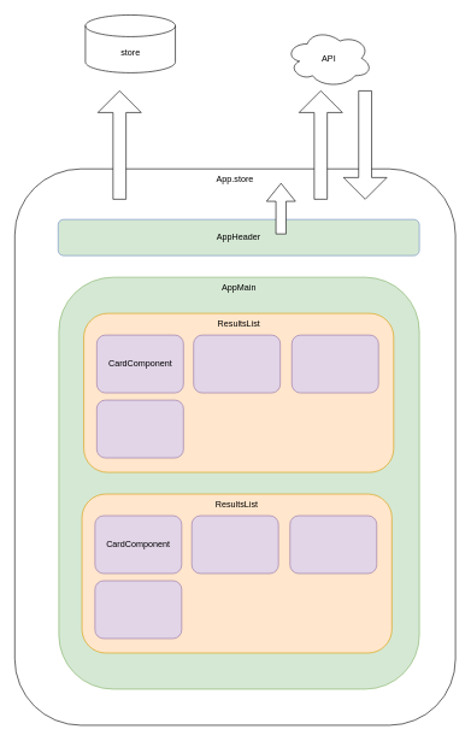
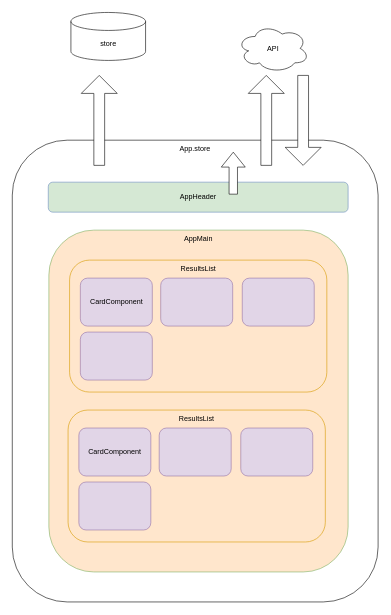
- <mxCell id="4" value="AppMain" style="rounded=1;whiteSpace=wrap;html=1;verticalAlign=top;fillColor=#d5e8d4;strokeColor=#82b366;" parent="1" vertex="1"><mxGeometry x="81" y="383" width="499" height="570" as="geometry" /></mxCell>
+ <mxCell id="4" value="AppMain" style="rounded=1;whiteSpace=wrap;html=1;verticalAlign=top;fillColor=#ffe6cc;strokeColor=#82b366;" parent="1" vertex="1"><mxGeometry x="81" y="383" width="499" height="570" as="geometry" /></mxCell>
